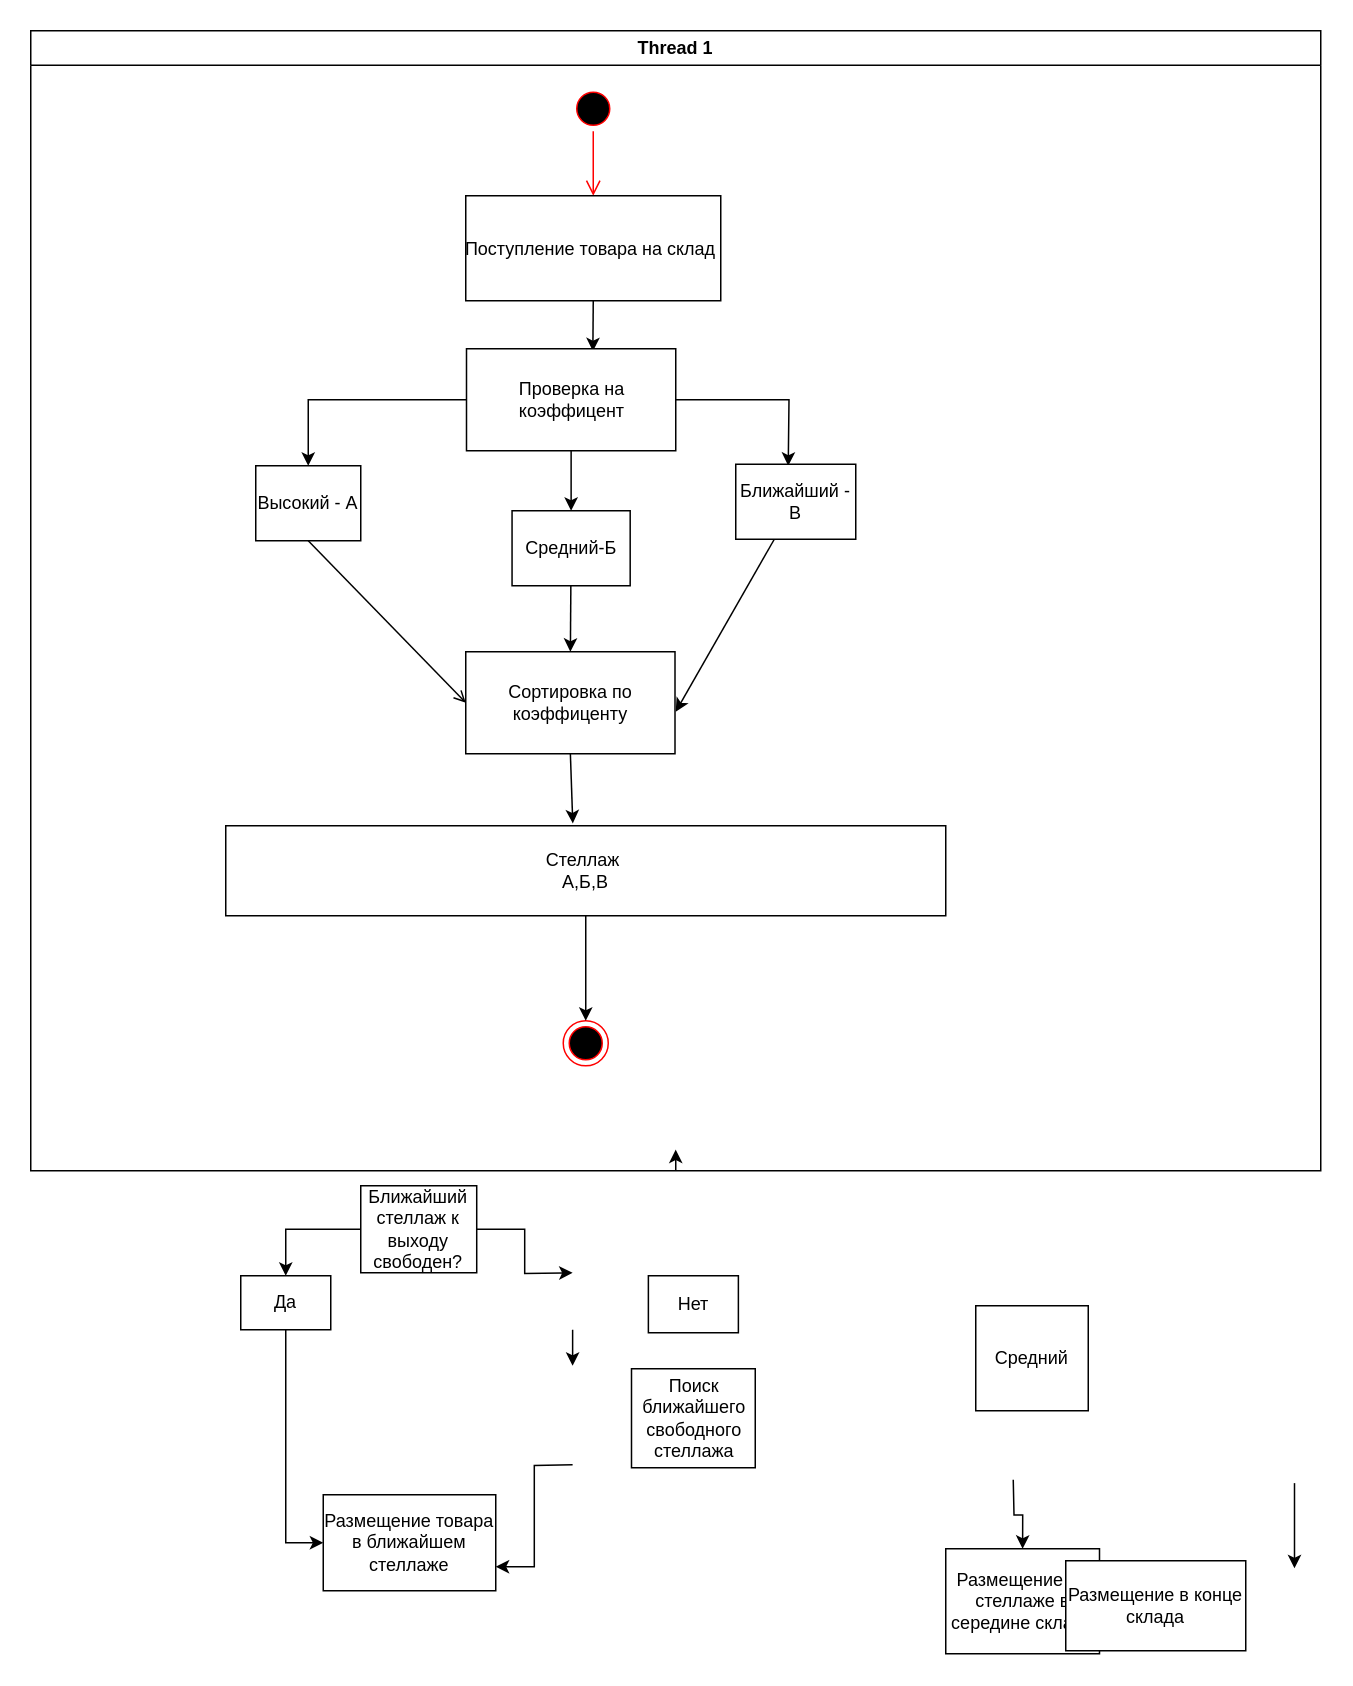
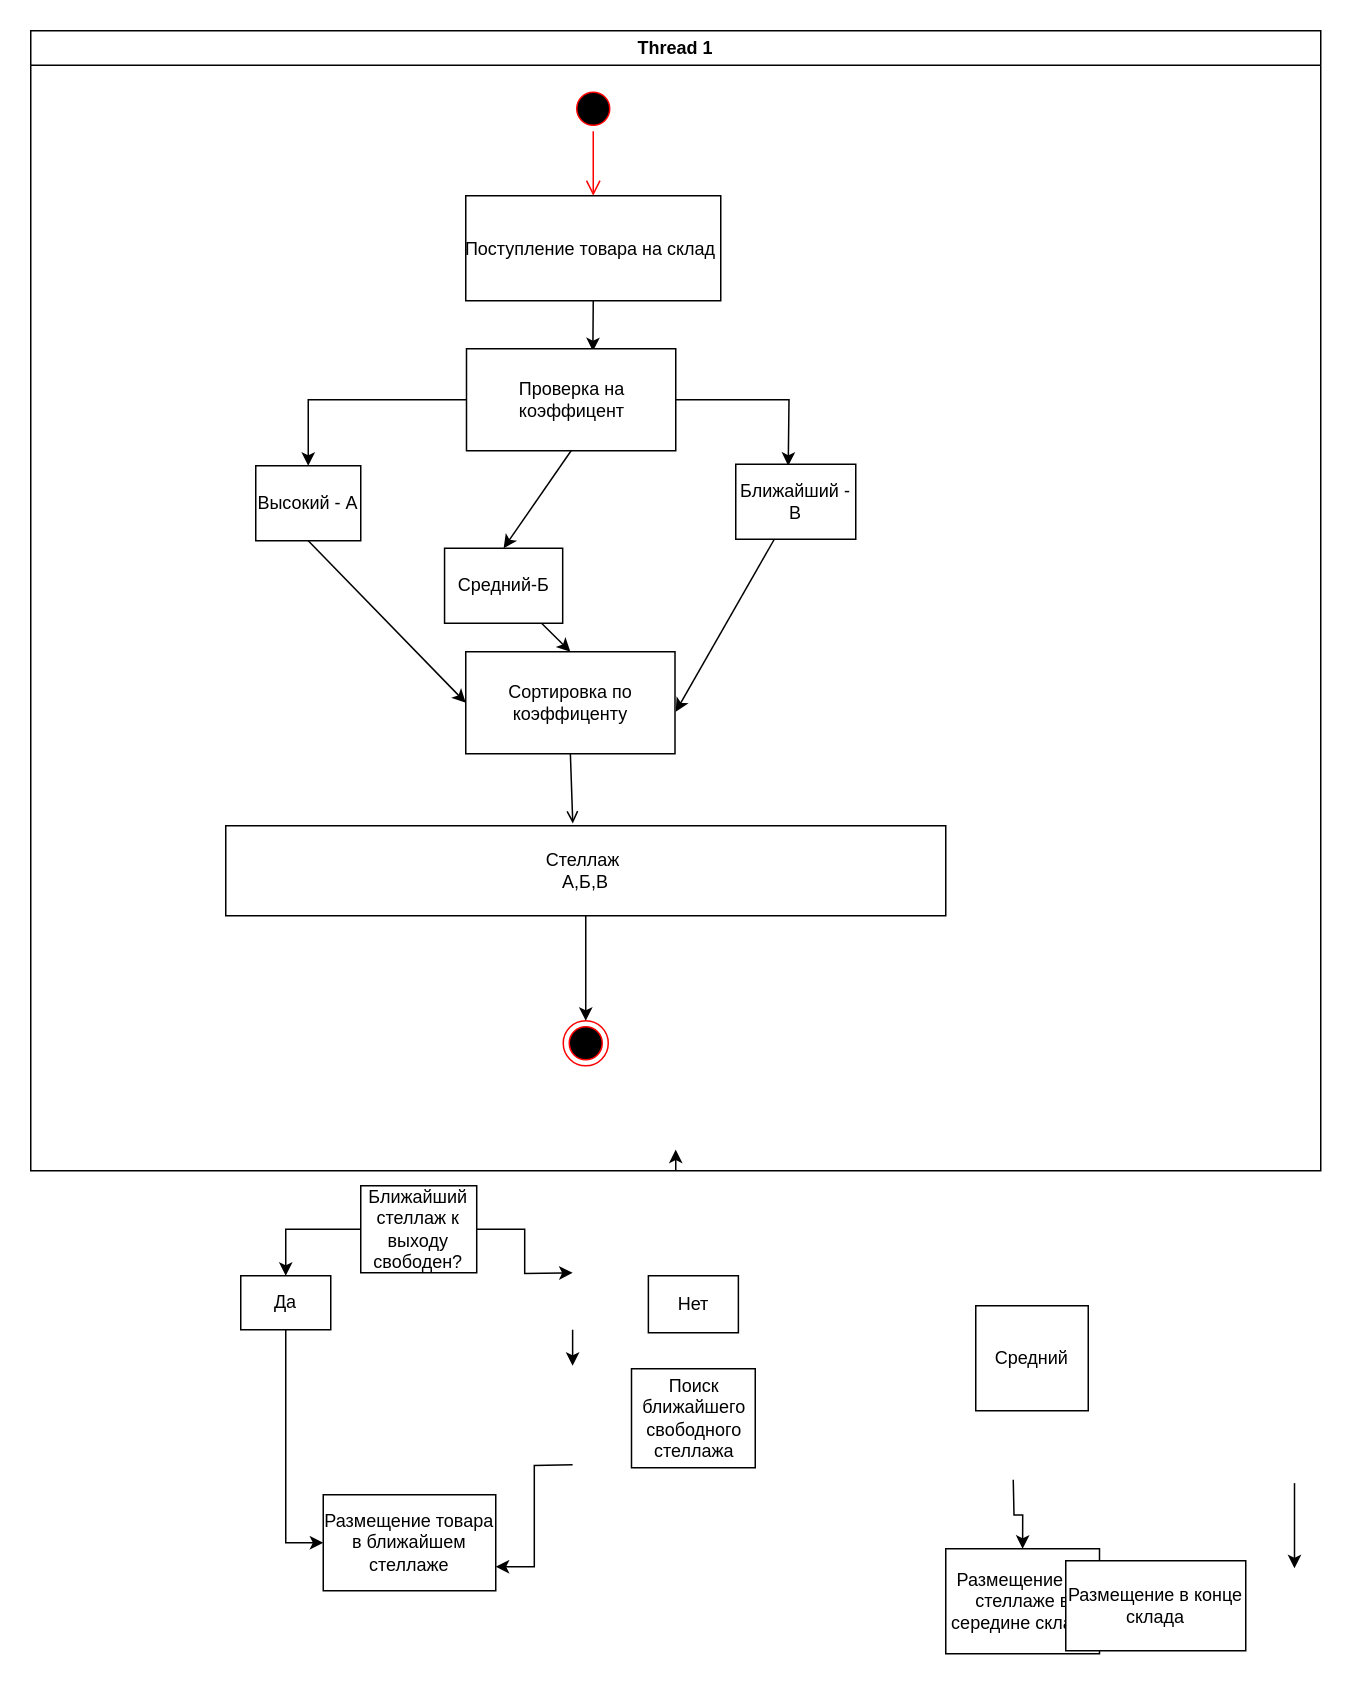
- <mxCell id="16" value="Средний-Б" style="rounded=0;whiteSpace=wrap;html=1;" vertex="1" parent="3"><mxGeometry x="320.87" y="320" width="78.75" height="50" as="geometry" /></mxCell>
+ <mxCell id="16" value="Средний-Б" style="rounded=0;whiteSpace=wrap;html=1;" vertex="1" parent="3"><mxGeometry x="275.87" y="345" width="78.75" height="50" as="geometry" /></mxCell>
- <mxCell id="12" style="edgeStyle=none;rounded=0;orthogonalLoop=1;jettySize=auto;html=1;exitX=0.5;exitY=1;exitDx=0;exitDy=0;entryX=0;entryY=0.5;entryDx=0;entryDy=0;endArrow=open;" edge="1" parent="3" source="13" target="20"><mxGeometry relative="1" as="geometry" /></mxCell>
+ <mxCell id="12" style="edgeStyle=none;rounded=0;orthogonalLoop=1;jettySize=auto;html=1;exitX=0.5;exitY=1;exitDx=0;exitDy=0;entryX=0;entryY=0.5;entryDx=0;entryDy=0;" edge="1" parent="3" source="13" target="20"><mxGeometry relative="1" as="geometry" /></mxCell>
- <mxCell id="19" style="edgeStyle=none;rounded=0;orthogonalLoop=1;jettySize=auto;html=1;exitX=0.5;exitY=1;exitDx=0;exitDy=0;entryX=0.482;entryY=-0.026;entryDx=0;entryDy=0;entryPerimeter=0;" edge="1" parent="3" source="20" target="22"><mxGeometry relative="1" as="geometry" /></mxCell>
+ <mxCell id="19" style="edgeStyle=none;rounded=0;orthogonalLoop=1;jettySize=auto;html=1;exitX=0.5;exitY=1;exitDx=0;exitDy=0;entryX=0.482;entryY=-0.026;entryDx=0;entryDy=0;entryPerimeter=0;endArrow=open;" edge="1" parent="3" source="20" target="22"><mxGeometry relative="1" as="geometry" /></mxCell>
